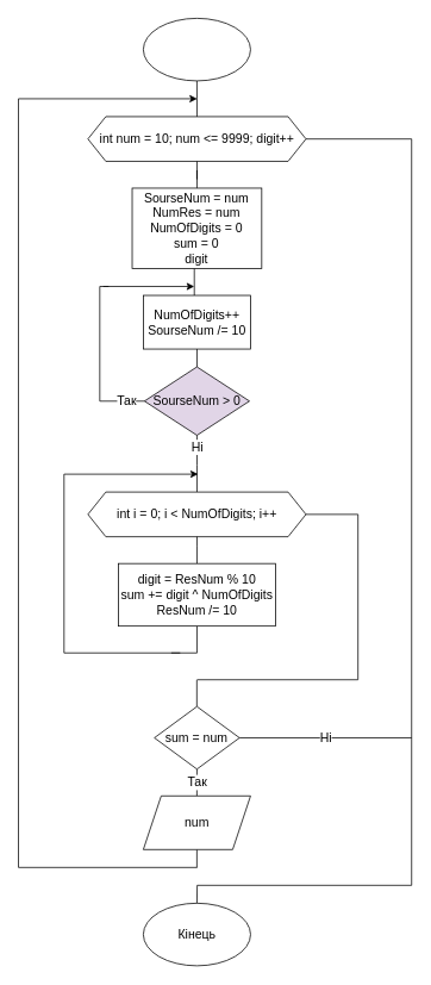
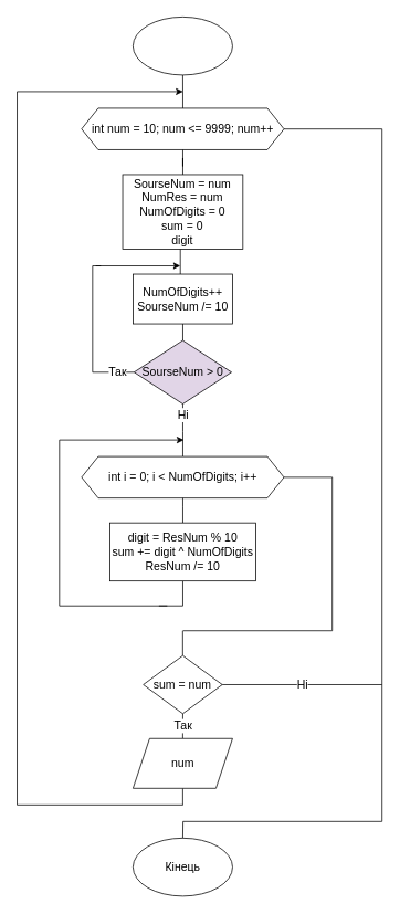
- <mxCell id="5" value="&lt;font style=&quot;font-size: 14px&quot;&gt;int num = 10; num &amp;lt;= 9999; digit++&lt;/font&gt;" style="shape=hexagon;perimeter=hexagonPerimeter2;whiteSpace=wrap;html=1;fixedSize=1;" parent="1" vertex="1"><mxGeometry x="97.75" y="130" width="244" height="50" as="geometry" /></mxCell>
+ <mxCell id="5" value="&lt;font style=&quot;font-size: 14px&quot;&gt;int num = 10; num &amp;lt;= 9999; num++&lt;/font&gt;" style="shape=hexagon;perimeter=hexagonPerimeter2;whiteSpace=wrap;html=1;fixedSize=1;" parent="1" vertex="1"><mxGeometry x="97.75" y="130" width="244" height="50" as="geometry" /></mxCell>
